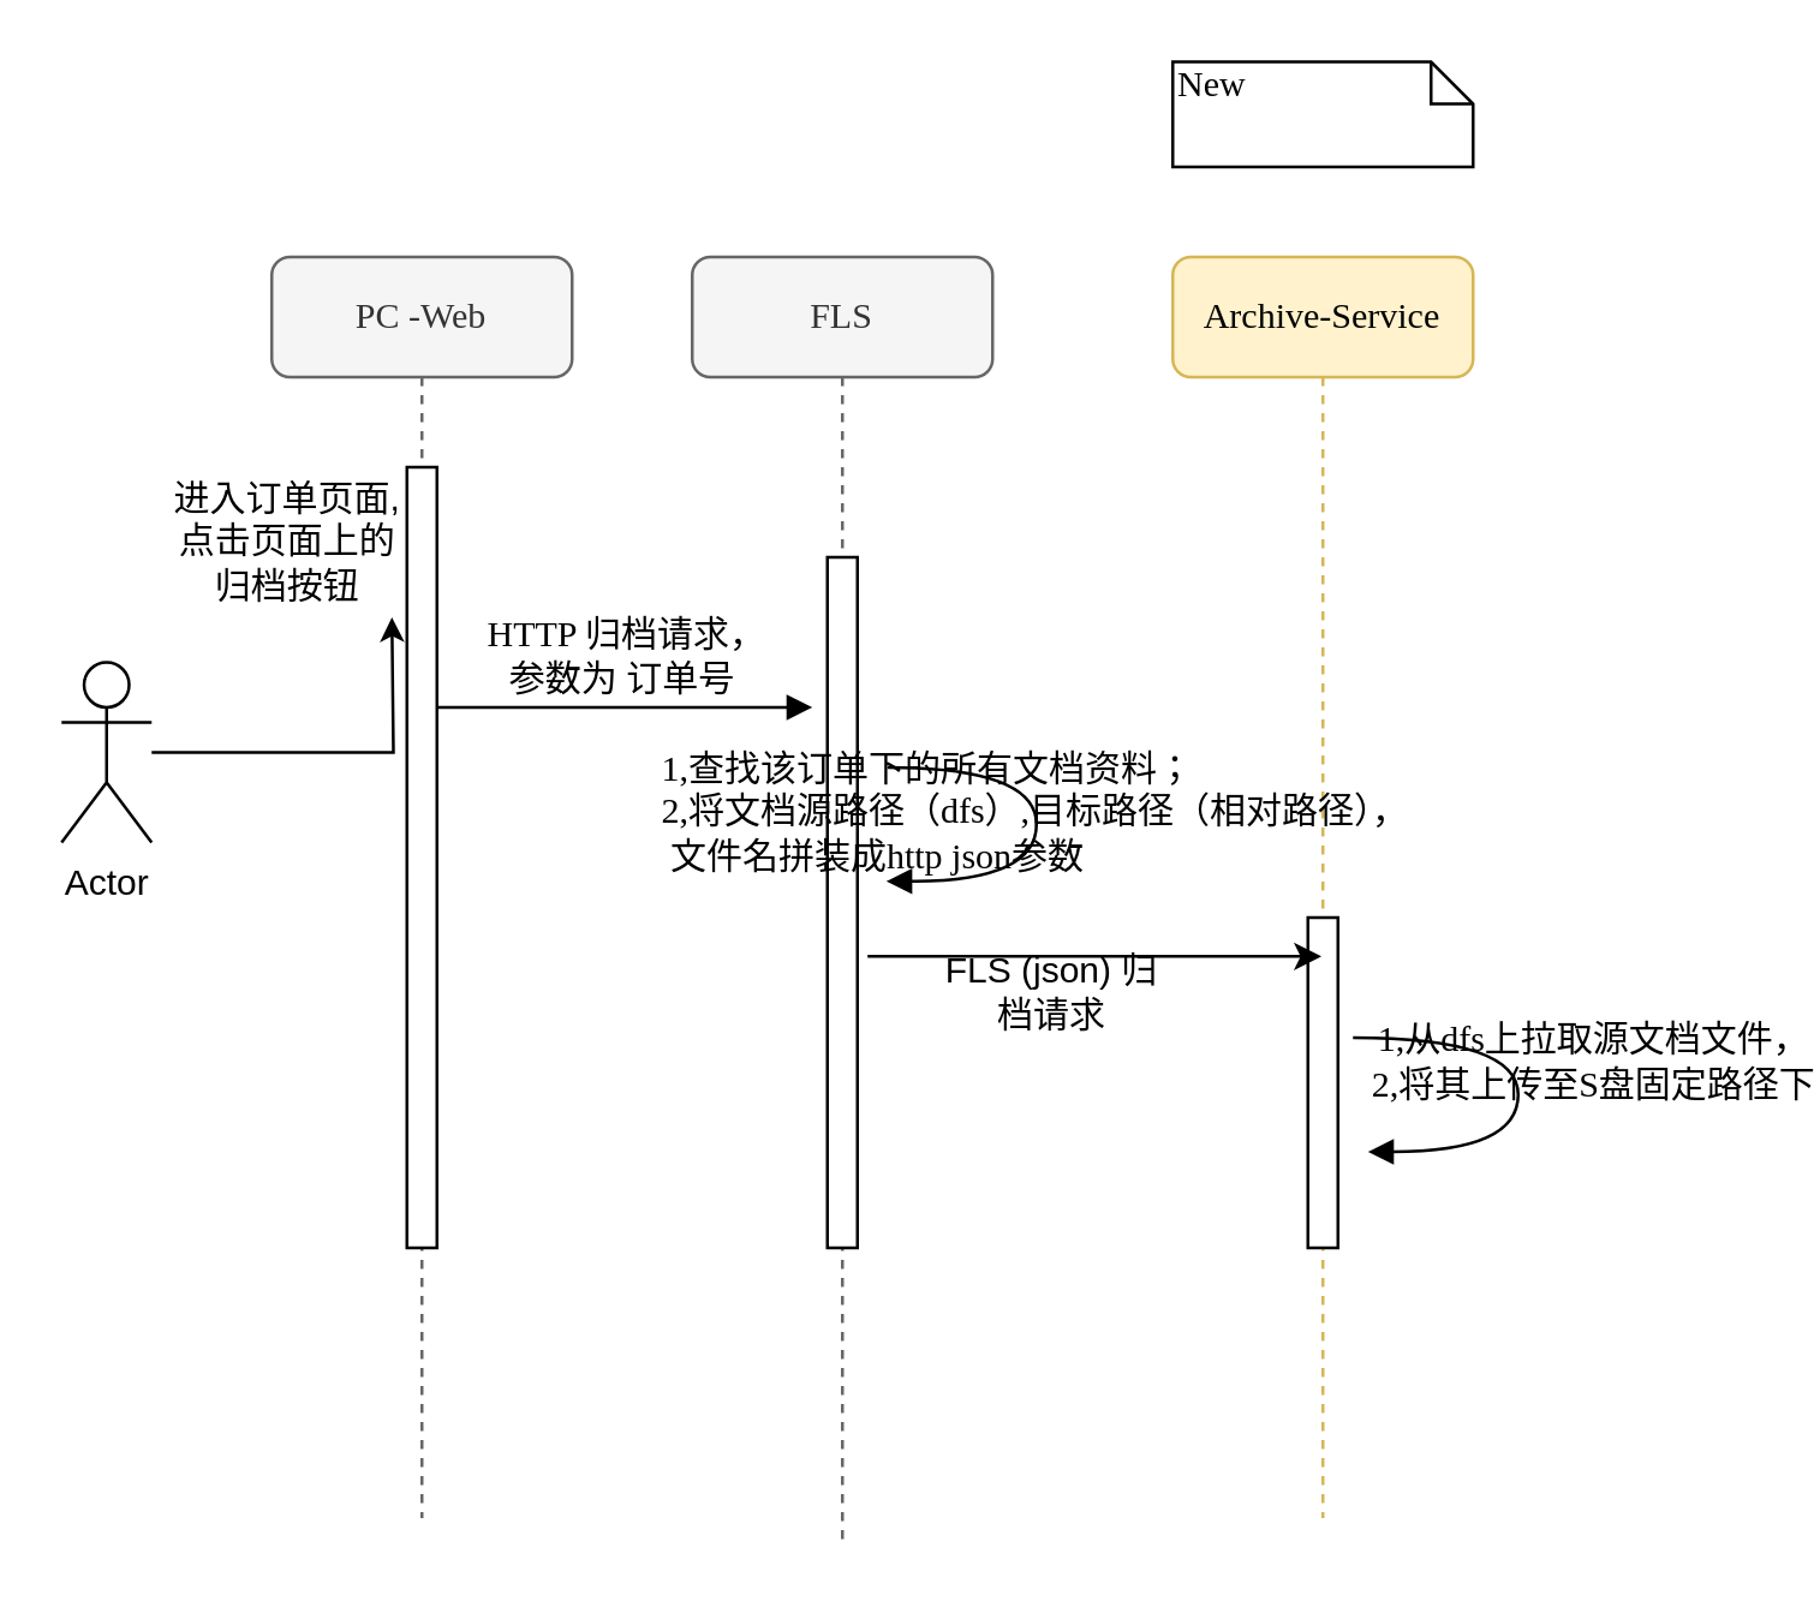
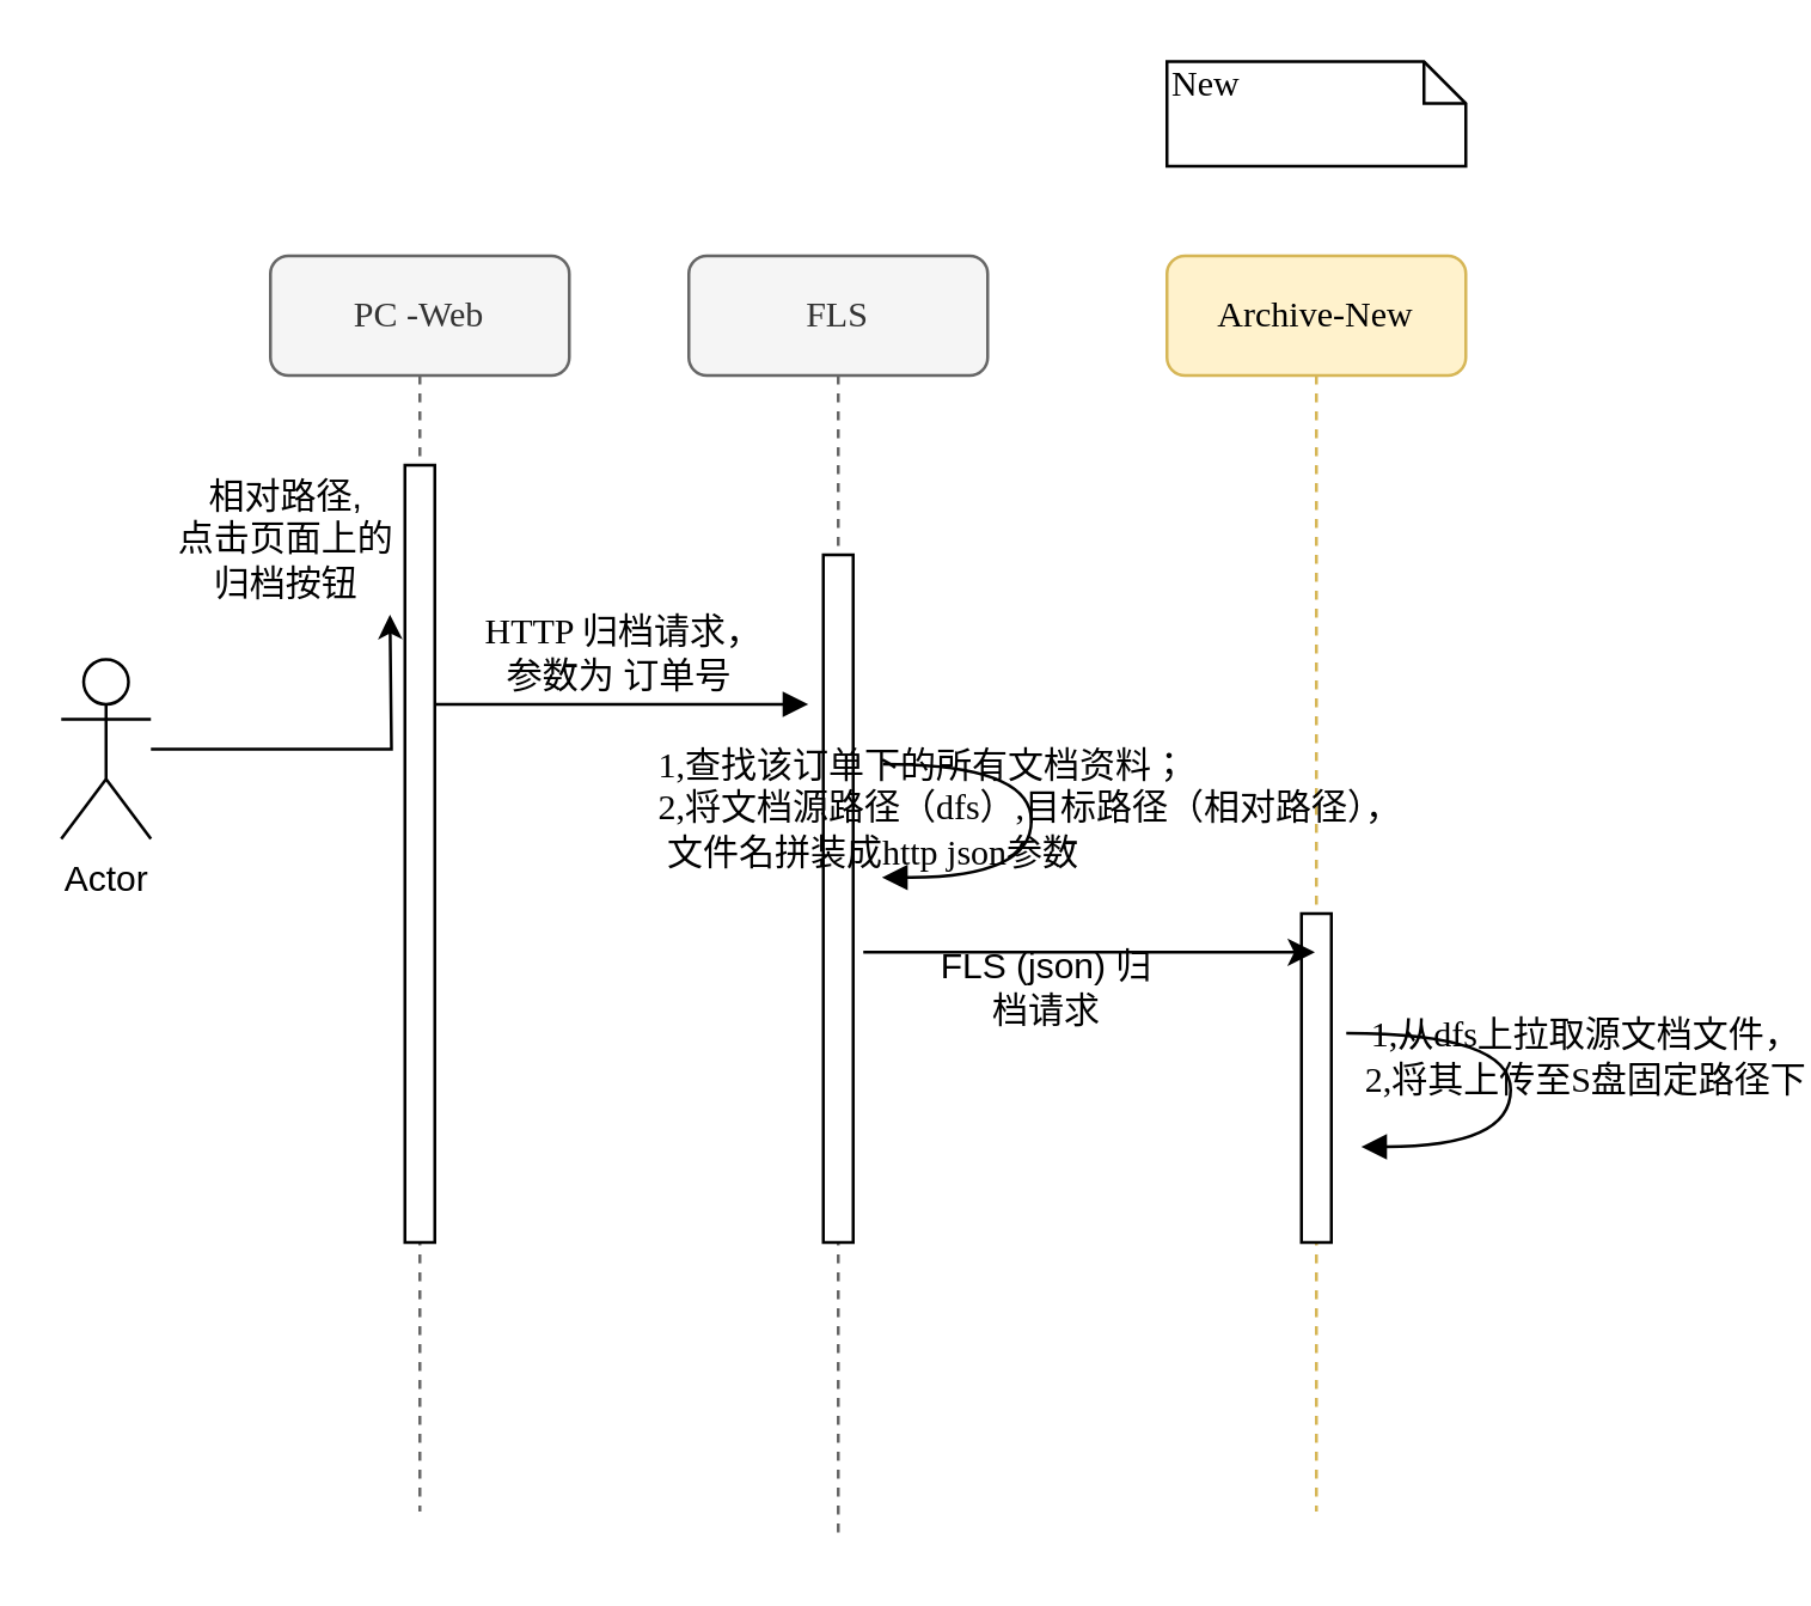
- <mxCell id="4" value="Archive-Service" style="shape=umlLifeline;perimeter=lifelinePerimeter;whiteSpace=wrap;html=1;container=1;collapsible=0;recursiveResize=0;outlineConnect=0;rounded=1;shadow=0;comic=0;labelBackgroundColor=none;strokeWidth=1;fontFamily=Verdana;fontSize=12;align=center;fillColor=#fff2cc;strokeColor=#d6b656;" parent="1" vertex="1"><mxGeometry x="390" y="85" width="100" height="420" as="geometry" /></mxCell>
+ <mxCell id="4" value="Archive-New" style="shape=umlLifeline;perimeter=lifelinePerimeter;whiteSpace=wrap;html=1;container=1;collapsible=0;recursiveResize=0;outlineConnect=0;rounded=1;shadow=0;comic=0;labelBackgroundColor=none;strokeWidth=1;fontFamily=Verdana;fontSize=12;align=center;fillColor=#fff2cc;strokeColor=#d6b656;" parent="1" vertex="1"><mxGeometry x="390" y="85" width="100" height="420" as="geometry" /></mxCell>
- <mxCell id="10" value="进入订单页面,&lt;br&gt;点击页面上的&lt;br&gt;归档按钮" style="text;html=1;align=center;verticalAlign=middle;resizable=0;points=[];autosize=1;strokeColor=none;" vertex="1" parent="1"><mxGeometry x="50" y="155" width="90" height="50" as="geometry" /></mxCell>
+ <mxCell id="10" value="相对路径,&lt;br&gt;点击页面上的&lt;br&gt;归档按钮" style="text;html=1;align=center;verticalAlign=middle;resizable=0;points=[];autosize=1;strokeColor=none;" vertex="1" parent="1"><mxGeometry x="50" y="155" width="90" height="50" as="geometry" /></mxCell>
